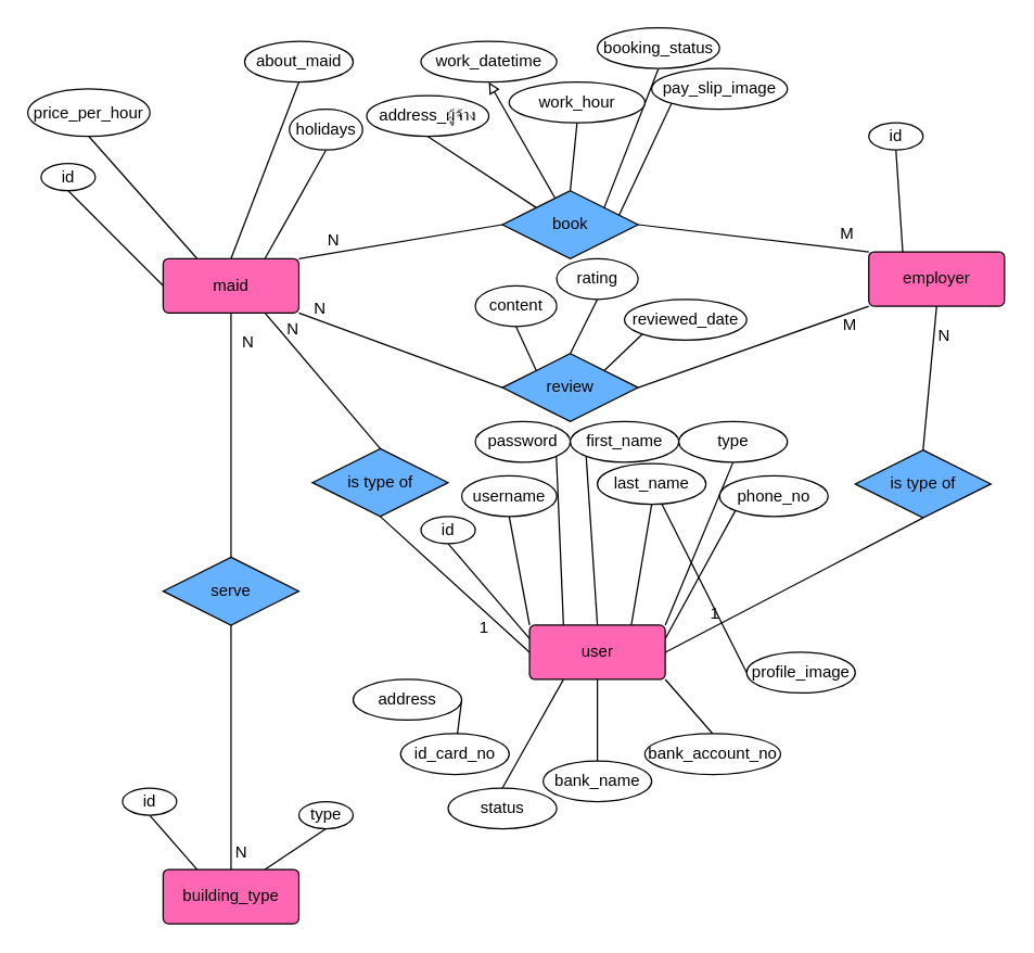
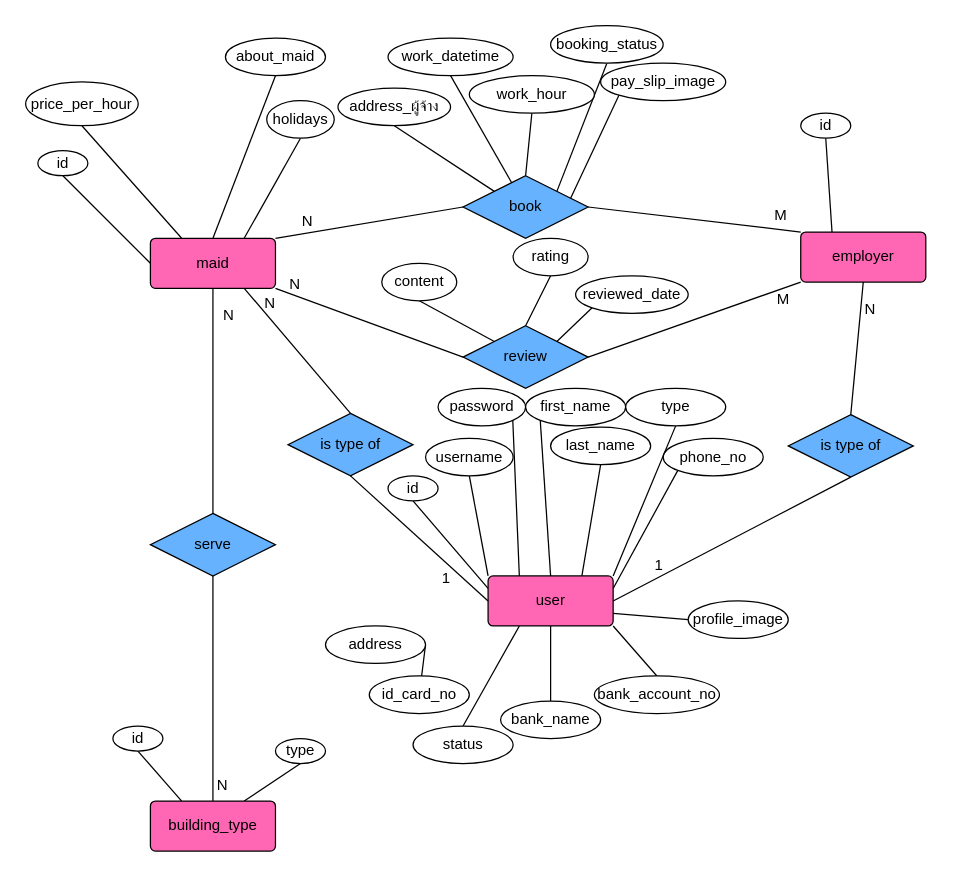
- <mxCell id="11" style="edgeStyle=none;rounded=0;orthogonalLoop=1;jettySize=auto;html=1;entryX=0.5;entryY=1;entryDx=0;entryDy=0;endArrow=block;endFill=0;" parent="1" source="13" target="37" edge="1"><mxGeometry relative="1" as="geometry" /></mxCell>
+ <mxCell id="11" style="edgeStyle=none;rounded=0;orthogonalLoop=1;jettySize=auto;html=1;entryX=0.5;entryY=1;entryDx=0;entryDy=0;endArrow=none;endFill=0;" parent="1" source="13" target="37" edge="1"><mxGeometry relative="1" as="geometry" /></mxCell>
- <mxCell id="34" value="content" style="ellipse;whiteSpace=wrap;html=1;align=center;" parent="1" vertex="1"><mxGeometry x="349.76" y="210" width="60" height="30" as="geometry" /></mxCell>
+ <mxCell id="34" value="content" style="ellipse;whiteSpace=wrap;html=1;align=center;" parent="1" vertex="1"><mxGeometry x="304.76" y="210" width="60" height="30" as="geometry" /></mxCell>
- <mxCell id="61" style="edgeStyle=none;rounded=0;orthogonalLoop=1;jettySize=auto;html=1;exitX=0;exitY=0.5;exitDx=0;exitDy=0;endArrow=none;endFill=0;" parent="1" source="62" target="58" edge="1"><mxGeometry relative="1" as="geometry" /></mxCell>
+ <mxCell id="61" style="edgeStyle=none;rounded=0;orthogonalLoop=1;jettySize=auto;html=1;exitX=0;exitY=0.5;exitDx=0;exitDy=0;entryX=1;entryY=0.75;entryDx=0;entryDy=0;endArrow=none;endFill=0;" parent="1" source="62" target="52" edge="1"><mxGeometry relative="1" as="geometry" /></mxCell>
